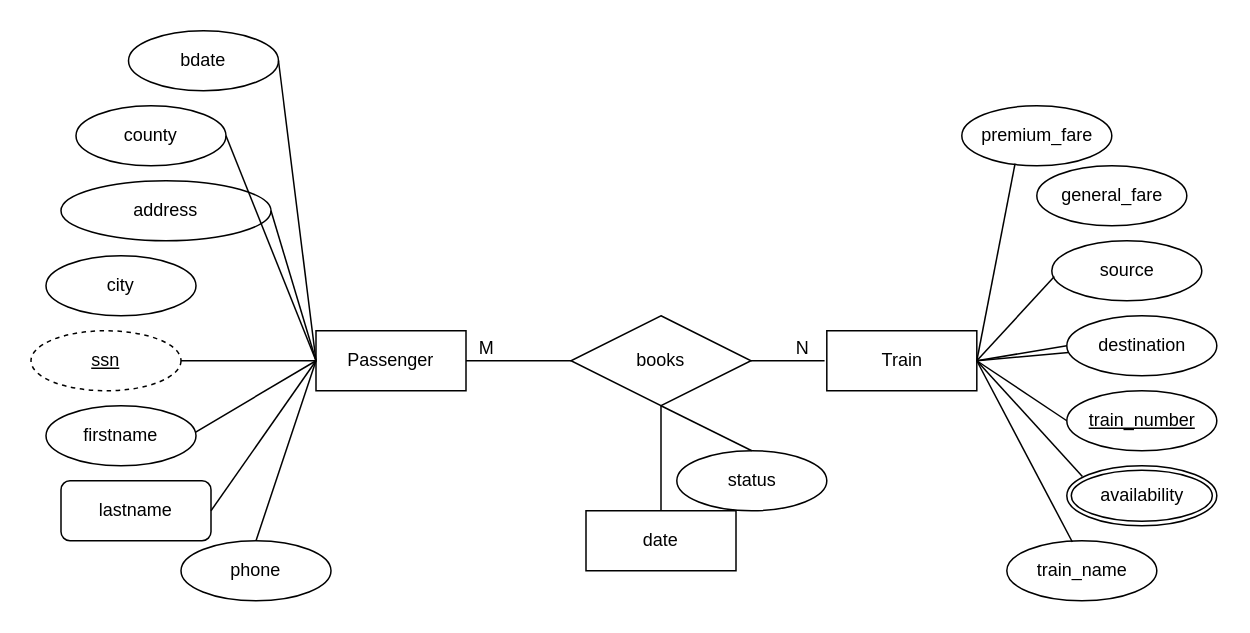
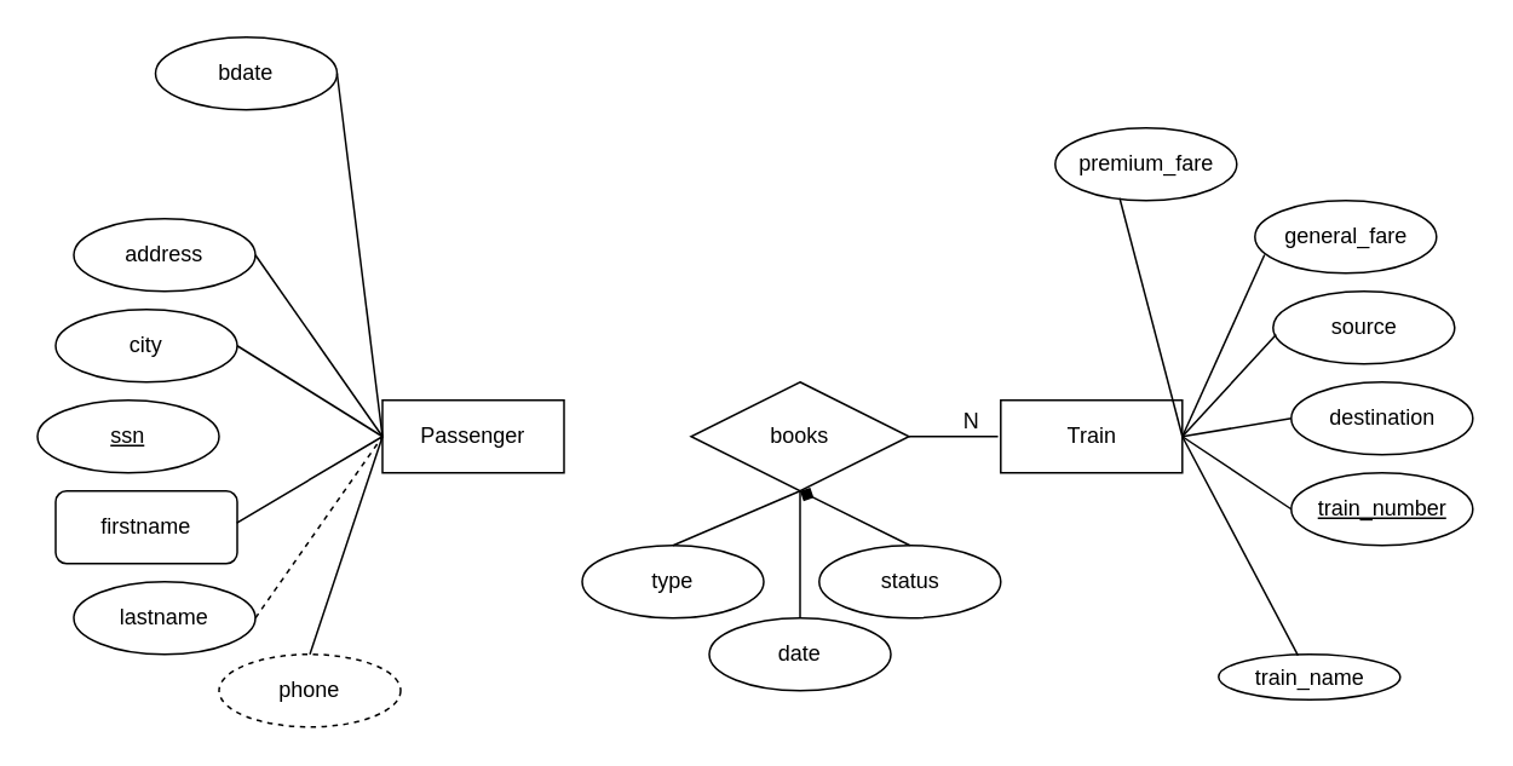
- <mxCell id="8" value="county" style="ellipse;whiteSpace=wrap;html=1;align=center;strokeColor=default;" vertex="1" parent="1"><mxGeometry x="50" y="70" width="100" height="40" as="geometry" /></mxCell>
- <mxCell id="12" value="premium_fare" style="ellipse;whiteSpace=wrap;html=1;align=center;" vertex="1" parent="1"><mxGeometry x="640.54" y="70" width="100" height="40" as="geometry" /></mxCell>
+ <mxCell id="12" value="premium_fare" style="ellipse;whiteSpace=wrap;html=1;align=center;" vertex="1" parent="1"><mxGeometry x="580.54" y="70" width="100" height="40" as="geometry" /></mxCell>
- <mxCell id="6" value="address" style="ellipse;whiteSpace=wrap;html=1;align=center;strokeColor=default;" vertex="1" parent="1"><mxGeometry x="40" y="120" width="140" height="40" as="geometry" /></mxCell>
+ <mxCell id="6" value="address" style="ellipse;whiteSpace=wrap;html=1;align=center;strokeColor=default;" vertex="1" parent="1"><mxGeometry x="40" y="120" width="100" height="40" as="geometry" /></mxCell>
- <mxCell id="22" value="" style="endArrow=none;html=1;rounded=0;exitX=1;exitY=0.5;exitDx=0;exitDy=0;entryX=0;entryY=0.5;entryDx=0;entryDy=0;" edge="1" parent="1" source="8" target="2"><mxGeometry width="50" height="50" relative="1" as="geometry"><mxPoint x="520" y="340" as="sourcePoint" /><mxPoint x="570" y="290" as="targetPoint" /></mxGeometry></mxCell>
+ <mxCell id="24" value="" style="endArrow=none;html=1;rounded=0;exitX=1;exitY=0.5;exitDx=0;exitDy=0;entryX=0;entryY=0.5;entryDx=0;entryDy=0;" edge="1" parent="1" source="7" target="2"><mxGeometry width="50" height="50" relative="1" as="geometry"><mxPoint x="170" y="180" as="sourcePoint" /><mxPoint x="230" y="220" as="targetPoint" /></mxGeometry></mxCell>
- <mxCell id="30" value="" style="endArrow=none;html=1;rounded=0;exitX=1;exitY=0.5;exitDx=0;exitDy=0;" edge="1" parent="1" source="3" target="13"><mxGeometry width="50" height="50" relative="1" as="geometry"><mxPoint x="610.54" y="230" as="sourcePoint" /><mxPoint x="616.54" y="119" as="targetPoint" /></mxGeometry></mxCell>
+ <mxCell id="30" value="" style="endArrow=none;html=1;rounded=0;entryX=0.053;entryY=0.746;entryDx=0;entryDy=0;entryPerimeter=0;exitX=1;exitY=0.5;exitDx=0;exitDy=0;" edge="1" parent="1" source="3" target="14"><mxGeometry width="50" height="50" relative="1" as="geometry"><mxPoint x="610.54" y="230" as="sourcePoint" /><mxPoint x="616.54" y="119" as="targetPoint" /></mxGeometry></mxCell>
- <mxCell id="16" value="ssn" style="ellipse;whiteSpace=wrap;html=1;align=center;fontStyle=4;dashed=1;" vertex="1" parent="1"><mxGeometry x="20" y="220" width="100" height="40" as="geometry" /></mxCell>
+ <mxCell id="16" value="ssn" style="ellipse;whiteSpace=wrap;html=1;align=center;fontStyle=4;" vertex="1" parent="1"><mxGeometry x="20" y="220" width="100" height="40" as="geometry" /></mxCell>
- <mxCell id="25" value="" style="endArrow=none;html=1;rounded=0;exitX=1;exitY=0.5;exitDx=0;exitDy=0;entryX=0;entryY=0.5;entryDx=0;entryDy=0;" edge="1" parent="1" source="16" target="2"><mxGeometry width="50" height="50" relative="1" as="geometry"><mxPoint x="160" y="200" as="sourcePoint" /><mxPoint x="240" y="230" as="targetPoint" /></mxGeometry></mxCell>
- <mxCell id="39" value="" style="endArrow=none;html=1;rounded=0;exitX=1;exitY=0.5;exitDx=0;exitDy=0;entryX=0;entryY=0.5;entryDx=0;entryDy=0;" edge="1" parent="1" source="2" target="18"><mxGeometry relative="1" as="geometry"><mxPoint x="370" y="280" as="sourcePoint" /><mxPoint x="530" y="280" as="targetPoint" /></mxGeometry></mxCell>
- <mxCell id="40" value="M" style="resizable=0;html=1;whiteSpace=wrap;align=right;verticalAlign=bottom;" connectable="0" vertex="1" parent="39"><mxGeometry x="1" relative="1" as="geometry"><mxPoint x="-50" as="offset" /></mxGeometry></mxCell>
- <mxCell id="36" value="" style="endArrow=none;html=1;rounded=0;entryX=0.5;entryY=1;entryDx=0;entryDy=0;exitX=0.5;exitY=0;exitDx=0;exitDy=0;" edge="1" parent="1" source="19" target="18"><mxGeometry width="50" height="50" relative="1" as="geometry"><mxPoint x="460" y="300" as="sourcePoint" /><mxPoint x="510" y="250" as="targetPoint" /></mxGeometry></mxCell>
+ <mxCell id="36" value="" style="endArrow=diamond;html=1;rounded=0;entryX=0.5;entryY=1;entryDx=0;entryDy=0;exitX=0.5;exitY=0;exitDx=0;exitDy=0;" edge="1" parent="1" source="19" target="18"><mxGeometry width="50" height="50" relative="1" as="geometry"><mxPoint x="460" y="300" as="sourcePoint" /><mxPoint x="510" y="250" as="targetPoint" /></mxGeometry></mxCell>
- <mxCell id="34" value="" style="endArrow=none;html=1;rounded=0;entryX=1;entryY=0.5;entryDx=0;entryDy=0;exitX=0.104;exitY=0.179;exitDx=0;exitDy=0;exitPerimeter=0;" edge="1" parent="1" source="15" target="3"><mxGeometry width="50" height="50" relative="1" as="geometry"><mxPoint x="690.54" y="330" as="sourcePoint" /><mxPoint x="740.54" y="280" as="targetPoint" /></mxGeometry></mxCell>
+ <mxCell id="38" value="" style="endArrow=none;html=1;rounded=0;exitX=0.5;exitY=0;exitDx=0;exitDy=0;entryX=0.5;entryY=1;entryDx=0;entryDy=0;" edge="1" parent="1" source="21" target="18"><mxGeometry width="50" height="50" relative="1" as="geometry"><mxPoint x="450" y="350" as="sourcePoint" /><mxPoint x="440" y="280" as="targetPoint" /></mxGeometry></mxCell>
- <mxCell id="4" value="firstname" style="ellipse;whiteSpace=wrap;html=1;align=center;" vertex="1" parent="1"><mxGeometry x="30" y="270" width="100" height="40" as="geometry" /></mxCell>
+ <mxCell id="4" value="firstname" style="whiteSpace=wrap;html=1;align=center;rounded=1;" vertex="1" parent="1"><mxGeometry x="30" y="270" width="100" height="40" as="geometry" /></mxCell>
- <mxCell id="27" value="" style="endArrow=none;html=1;rounded=0;exitX=1;exitY=0.5;exitDx=0;exitDy=0;entryX=0;entryY=0.5;entryDx=0;entryDy=0;" edge="1" parent="1" source="5" target="2"><mxGeometry width="50" height="50" relative="1" as="geometry"><mxPoint x="180" y="298" as="sourcePoint" /><mxPoint x="221" y="257" as="targetPoint" /></mxGeometry></mxCell>
+ <mxCell id="27" value="" style="endArrow=none;html=1;rounded=0;exitX=1;exitY=0.5;exitDx=0;exitDy=0;entryX=0;entryY=0.5;entryDx=0;entryDy=0;dashed=1;" edge="1" parent="1" source="5" target="2"><mxGeometry width="50" height="50" relative="1" as="geometry"><mxPoint x="180" y="298" as="sourcePoint" /><mxPoint x="221" y="257" as="targetPoint" /></mxGeometry></mxCell>
+ <mxCell id="21" value="type" style="ellipse;whiteSpace=wrap;html=1;align=center;" vertex="1" parent="1"><mxGeometry x="320" y="300" width="100" height="40" as="geometry" /></mxCell>
- <mxCell id="15" value="availability" style="ellipse;shape=doubleEllipse;margin=3;whiteSpace=wrap;html=1;align=center;" vertex="1" parent="1"><mxGeometry x="710.54" y="310" width="100" height="40" as="geometry" /></mxCell>
- <mxCell id="5" value="lastname" style="whiteSpace=wrap;html=1;align=center;strokeColor=default;rounded=1;" vertex="1" parent="1"><mxGeometry x="40" y="320" width="100" height="40" as="geometry" /></mxCell>
+ <mxCell id="5" value="lastname" style="ellipse;whiteSpace=wrap;html=1;align=center;strokeColor=default;" vertex="1" parent="1"><mxGeometry x="40" y="320" width="100" height="40" as="geometry" /></mxCell>
- <mxCell id="20" value="date" style="whiteSpace=wrap;html=1;align=center;rounded=0;" vertex="1" parent="1"><mxGeometry x="390" y="340" width="100" height="40" as="geometry" /></mxCell>
+ <mxCell id="20" value="date" style="ellipse;whiteSpace=wrap;html=1;align=center;" vertex="1" parent="1"><mxGeometry x="390" y="340" width="100" height="40" as="geometry" /></mxCell>
- <mxCell id="9" value="phone" style="ellipse;whiteSpace=wrap;html=1;align=center;" vertex="1" parent="1"><mxGeometry x="120" y="360" width="100" height="40" as="geometry" /></mxCell>
+ <mxCell id="9" value="phone" style="ellipse;whiteSpace=wrap;html=1;align=center;dashed=1;" vertex="1" parent="1"><mxGeometry x="120" y="360" width="100" height="40" as="geometry" /></mxCell>
- <mxCell id="10" value="train_name" style="ellipse;whiteSpace=wrap;html=1;align=center;" vertex="1" parent="1"><mxGeometry x="670.54" y="360" width="100" height="40" as="geometry" /></mxCell>
+ <mxCell id="10" value="train_name" style="ellipse;whiteSpace=wrap;html=1;align=center;" vertex="1" parent="1"><mxGeometry x="670.54" y="360" width="100" height="25" as="geometry" /></mxCell>
